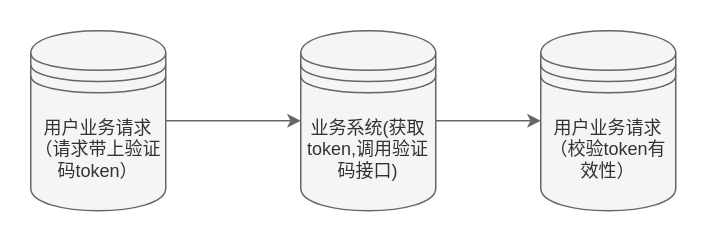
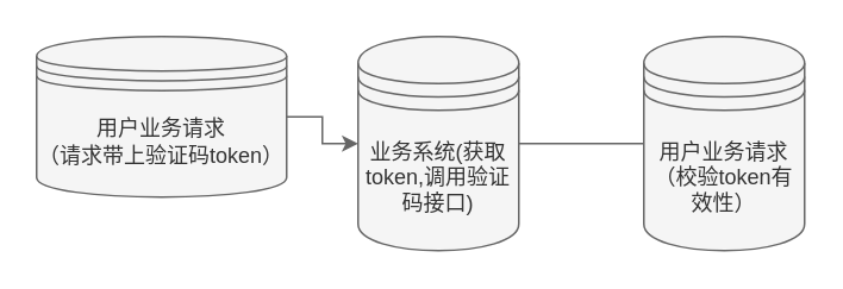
- <mxCell id="3" value="用户业务请求&lt;br&gt;（请求带上验证码token）" style="shape=datastore;whiteSpace=wrap;html=1;fillColor=#f5f5f5;strokeColor=#666666;fontColor=#333333;" vertex="1" parent="1"><mxGeometry x="20" y="20" width="90" height="120" as="geometry" /></mxCell>
+ <mxCell id="3" value="用户业务请求&lt;br&gt;（请求带上验证码token）" style="shape=datastore;whiteSpace=wrap;html=1;fillColor=#f5f5f5;strokeColor=#666666;fontColor=#333333;" vertex="1" parent="1"><mxGeometry x="20" y="20" width="140" height="90" as="geometry" /></mxCell>
- <mxCell id="4" style="edgeStyle=orthogonalEdgeStyle;rounded=0;orthogonalLoop=1;jettySize=auto;html=1;entryX=0;entryY=0.5;entryDx=0;entryDy=0;fillColor=#f5f5f5;strokeColor=#666666;" edge="1" parent="1" source="5" target="6"><mxGeometry relative="1" as="geometry" /></mxCell>
+ <mxCell id="4" style="edgeStyle=orthogonalEdgeStyle;rounded=0;orthogonalLoop=1;jettySize=auto;html=1;entryX=0;entryY=0.5;entryDx=0;entryDy=0;fillColor=#f5f5f5;strokeColor=#666666;endArrow=none;" edge="1" parent="1" source="5" target="6"><mxGeometry relative="1" as="geometry" /></mxCell>
